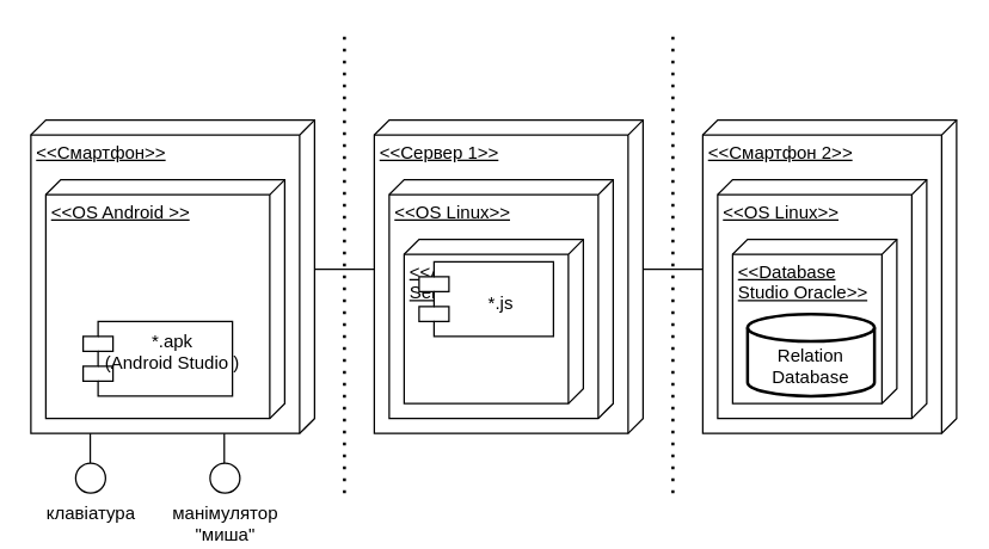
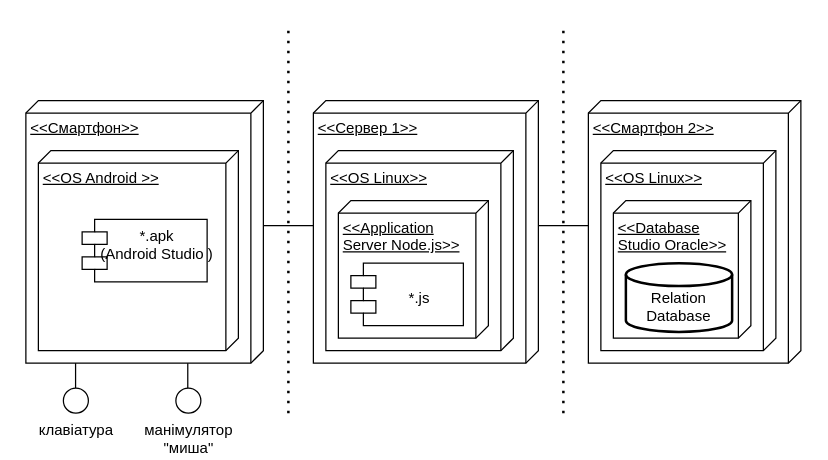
- <mxCell id="8" value="&#10;*.js" style="shape=module;align=left;spacingLeft=20;align=center;verticalAlign=top;" parent="1" vertex="1"><mxGeometry x="280" y="175" width="90" height="50" as="geometry" /></mxCell>
+ <mxCell id="8" value="&#10;*.js" style="shape=module;align=left;spacingLeft=20;align=center;verticalAlign=top;" parent="1" vertex="1"><mxGeometry x="280" y="210" width="90" height="50" as="geometry" /></mxCell>
- <mxCell id="5" value="*.apk&#10;(Android Studio )" style="shape=module;align=left;spacingLeft=20;align=center;verticalAlign=top;" parent="1" vertex="1"><mxGeometry x="55" y="215" width="100" height="50" as="geometry" /></mxCell>
+ <mxCell id="5" value="*.apk&#10;(Android Studio )" style="shape=module;align=left;spacingLeft=20;align=center;verticalAlign=top;" parent="1" vertex="1"><mxGeometry x="65" y="175" width="100" height="50" as="geometry" /></mxCell>
